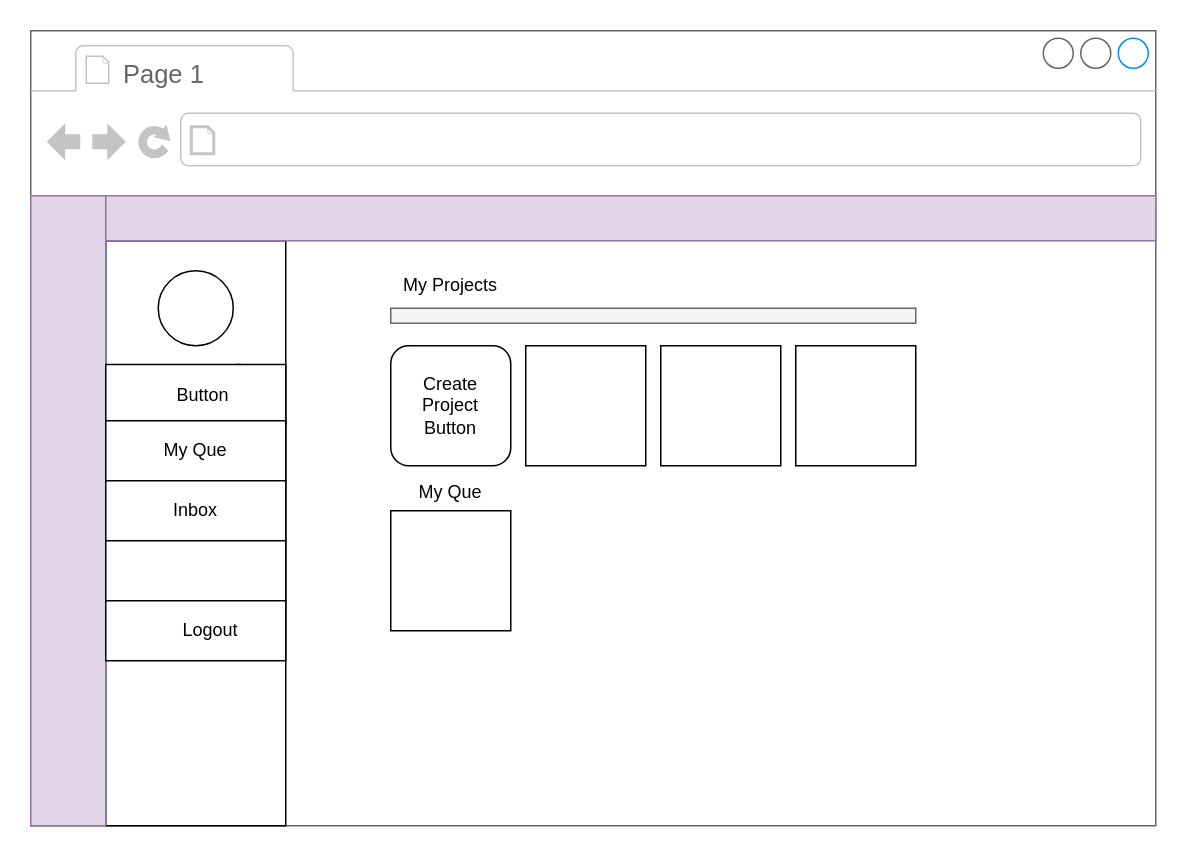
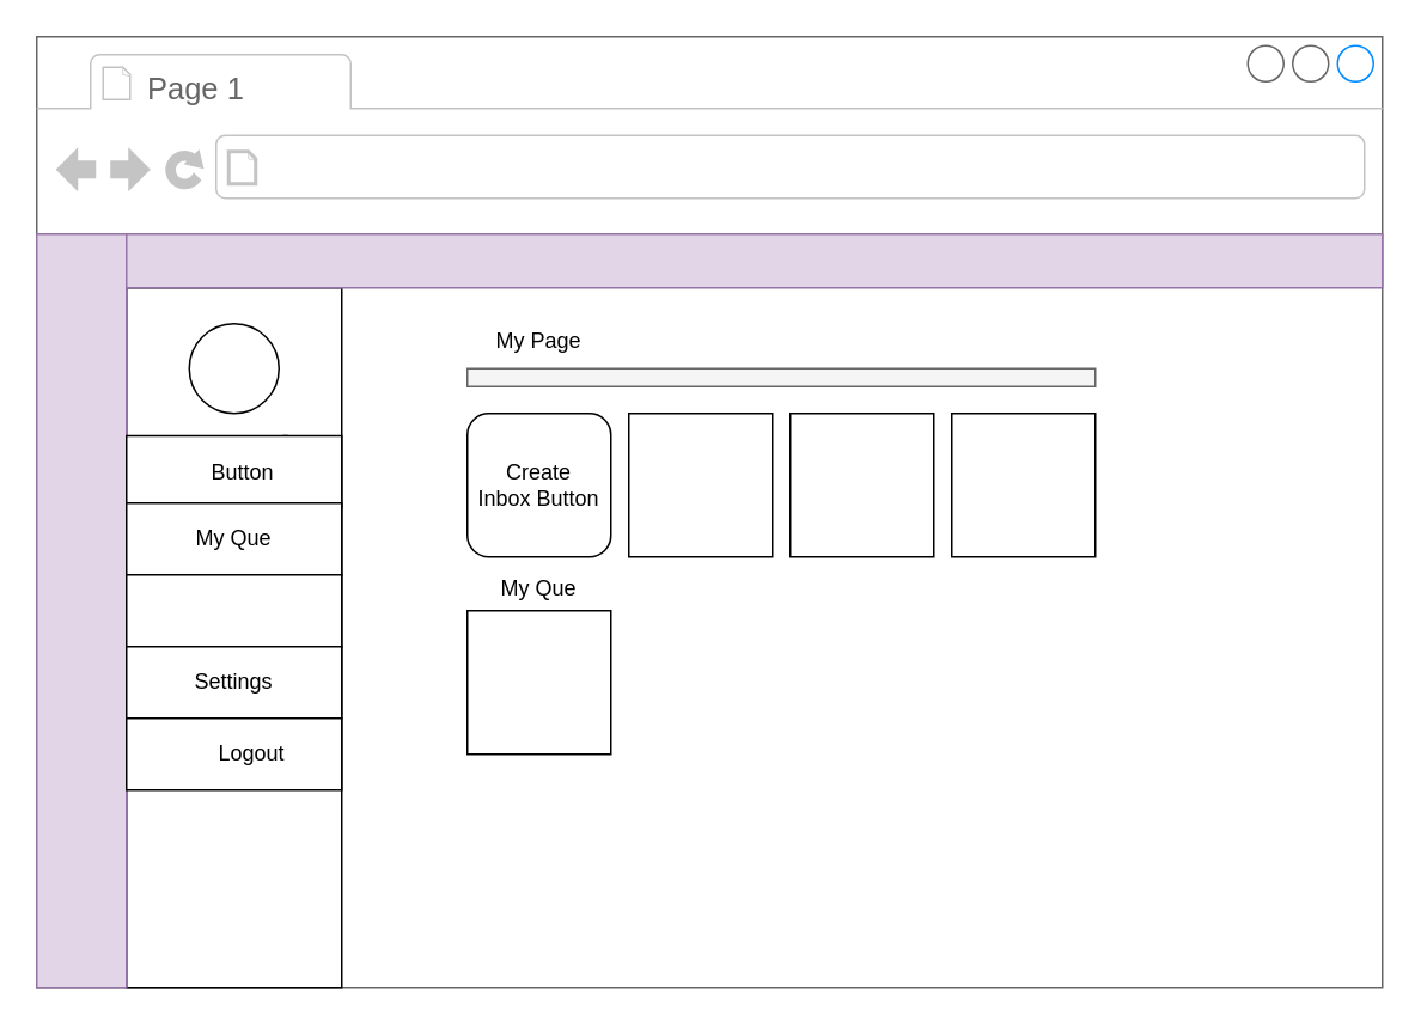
- <mxCell id="14" value="My Projects" style="text;html=1;strokeColor=none;fillColor=none;align=center;verticalAlign=middle;whiteSpace=wrap;rounded=0;" vertex="1" parent="2"><mxGeometry x="195" y="150" width="170" height="40" as="geometry" /></mxCell>
+ <mxCell id="14" value="My Page" style="text;html=1;strokeColor=none;fillColor=none;align=center;verticalAlign=middle;whiteSpace=wrap;rounded=0;" vertex="1" parent="2"><mxGeometry x="195" y="150" width="170" height="40" as="geometry" /></mxCell>
- <mxCell id="13" value="Create Project Button" style="text;html=1;strokeColor=none;fillColor=none;align=center;verticalAlign=middle;whiteSpace=wrap;rounded=0;" vertex="1" parent="2"><mxGeometry x="245" y="222.5" width="70" height="55" as="geometry" /></mxCell>
+ <mxCell id="13" value="Create Inbox Button" style="text;html=1;strokeColor=none;fillColor=none;align=center;verticalAlign=middle;whiteSpace=wrap;rounded=0;" vertex="1" parent="2"><mxGeometry x="245" y="222.5" width="70" height="55" as="geometry" /></mxCell>
- <mxCell id="27" value="Inbox" style="text;html=1;strokeColor=none;fillColor=none;align=center;verticalAlign=middle;whiteSpace=wrap;rounded=0;" vertex="1" parent="25"><mxGeometry x="15" y="10" width="90" height="20" as="geometry" /></mxCell>
+ <mxCell id="30" value="Settings" style="text;html=1;strokeColor=none;fillColor=none;align=center;verticalAlign=middle;whiteSpace=wrap;rounded=0;" vertex="1" parent="28"><mxGeometry x="15" y="10" width="90" height="20" as="geometry" /></mxCell>
